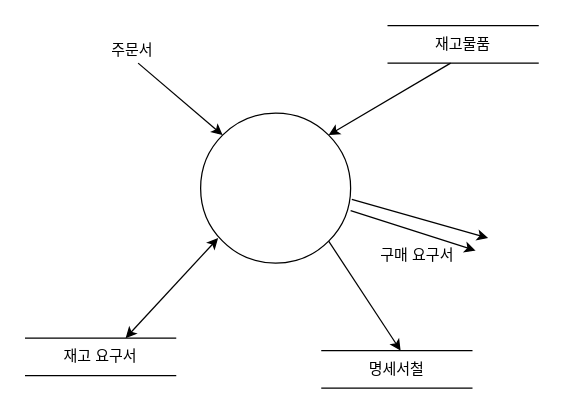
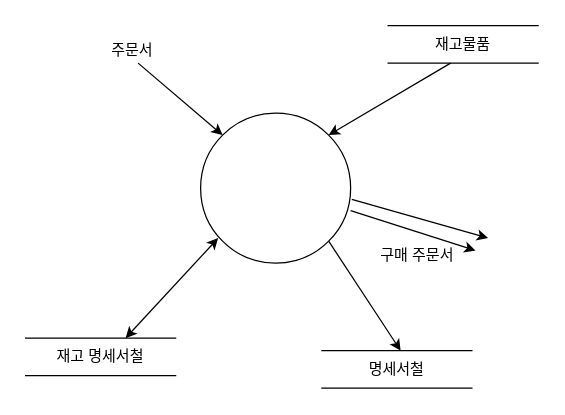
- <mxCell id="10" value="구매 요구서" style="text;html=1;align=center;verticalAlign=middle;resizable=0;points=[];autosize=1;" vertex="1" parent="1"><mxGeometry x="293" y="194" width="80" height="20" as="geometry" /></mxCell>
+ <mxCell id="10" value="구매 주문서" style="text;html=1;align=center;verticalAlign=middle;resizable=0;points=[];autosize=1;" vertex="1" parent="1"><mxGeometry x="293" y="194" width="80" height="20" as="geometry" /></mxCell>
- <mxCell id="13" value="재고 요구서" style="shape=partialRectangle;whiteSpace=wrap;html=1;left=0;right=0;fillColor=none;" vertex="1" parent="1"><mxGeometry x="20" y="270" width="120" height="30" as="geometry" /></mxCell>
+ <mxCell id="13" value="재고 명세서철" style="shape=partialRectangle;whiteSpace=wrap;html=1;left=0;right=0;fillColor=none;" vertex="1" parent="1"><mxGeometry x="20" y="270" width="120" height="30" as="geometry" /></mxCell>
